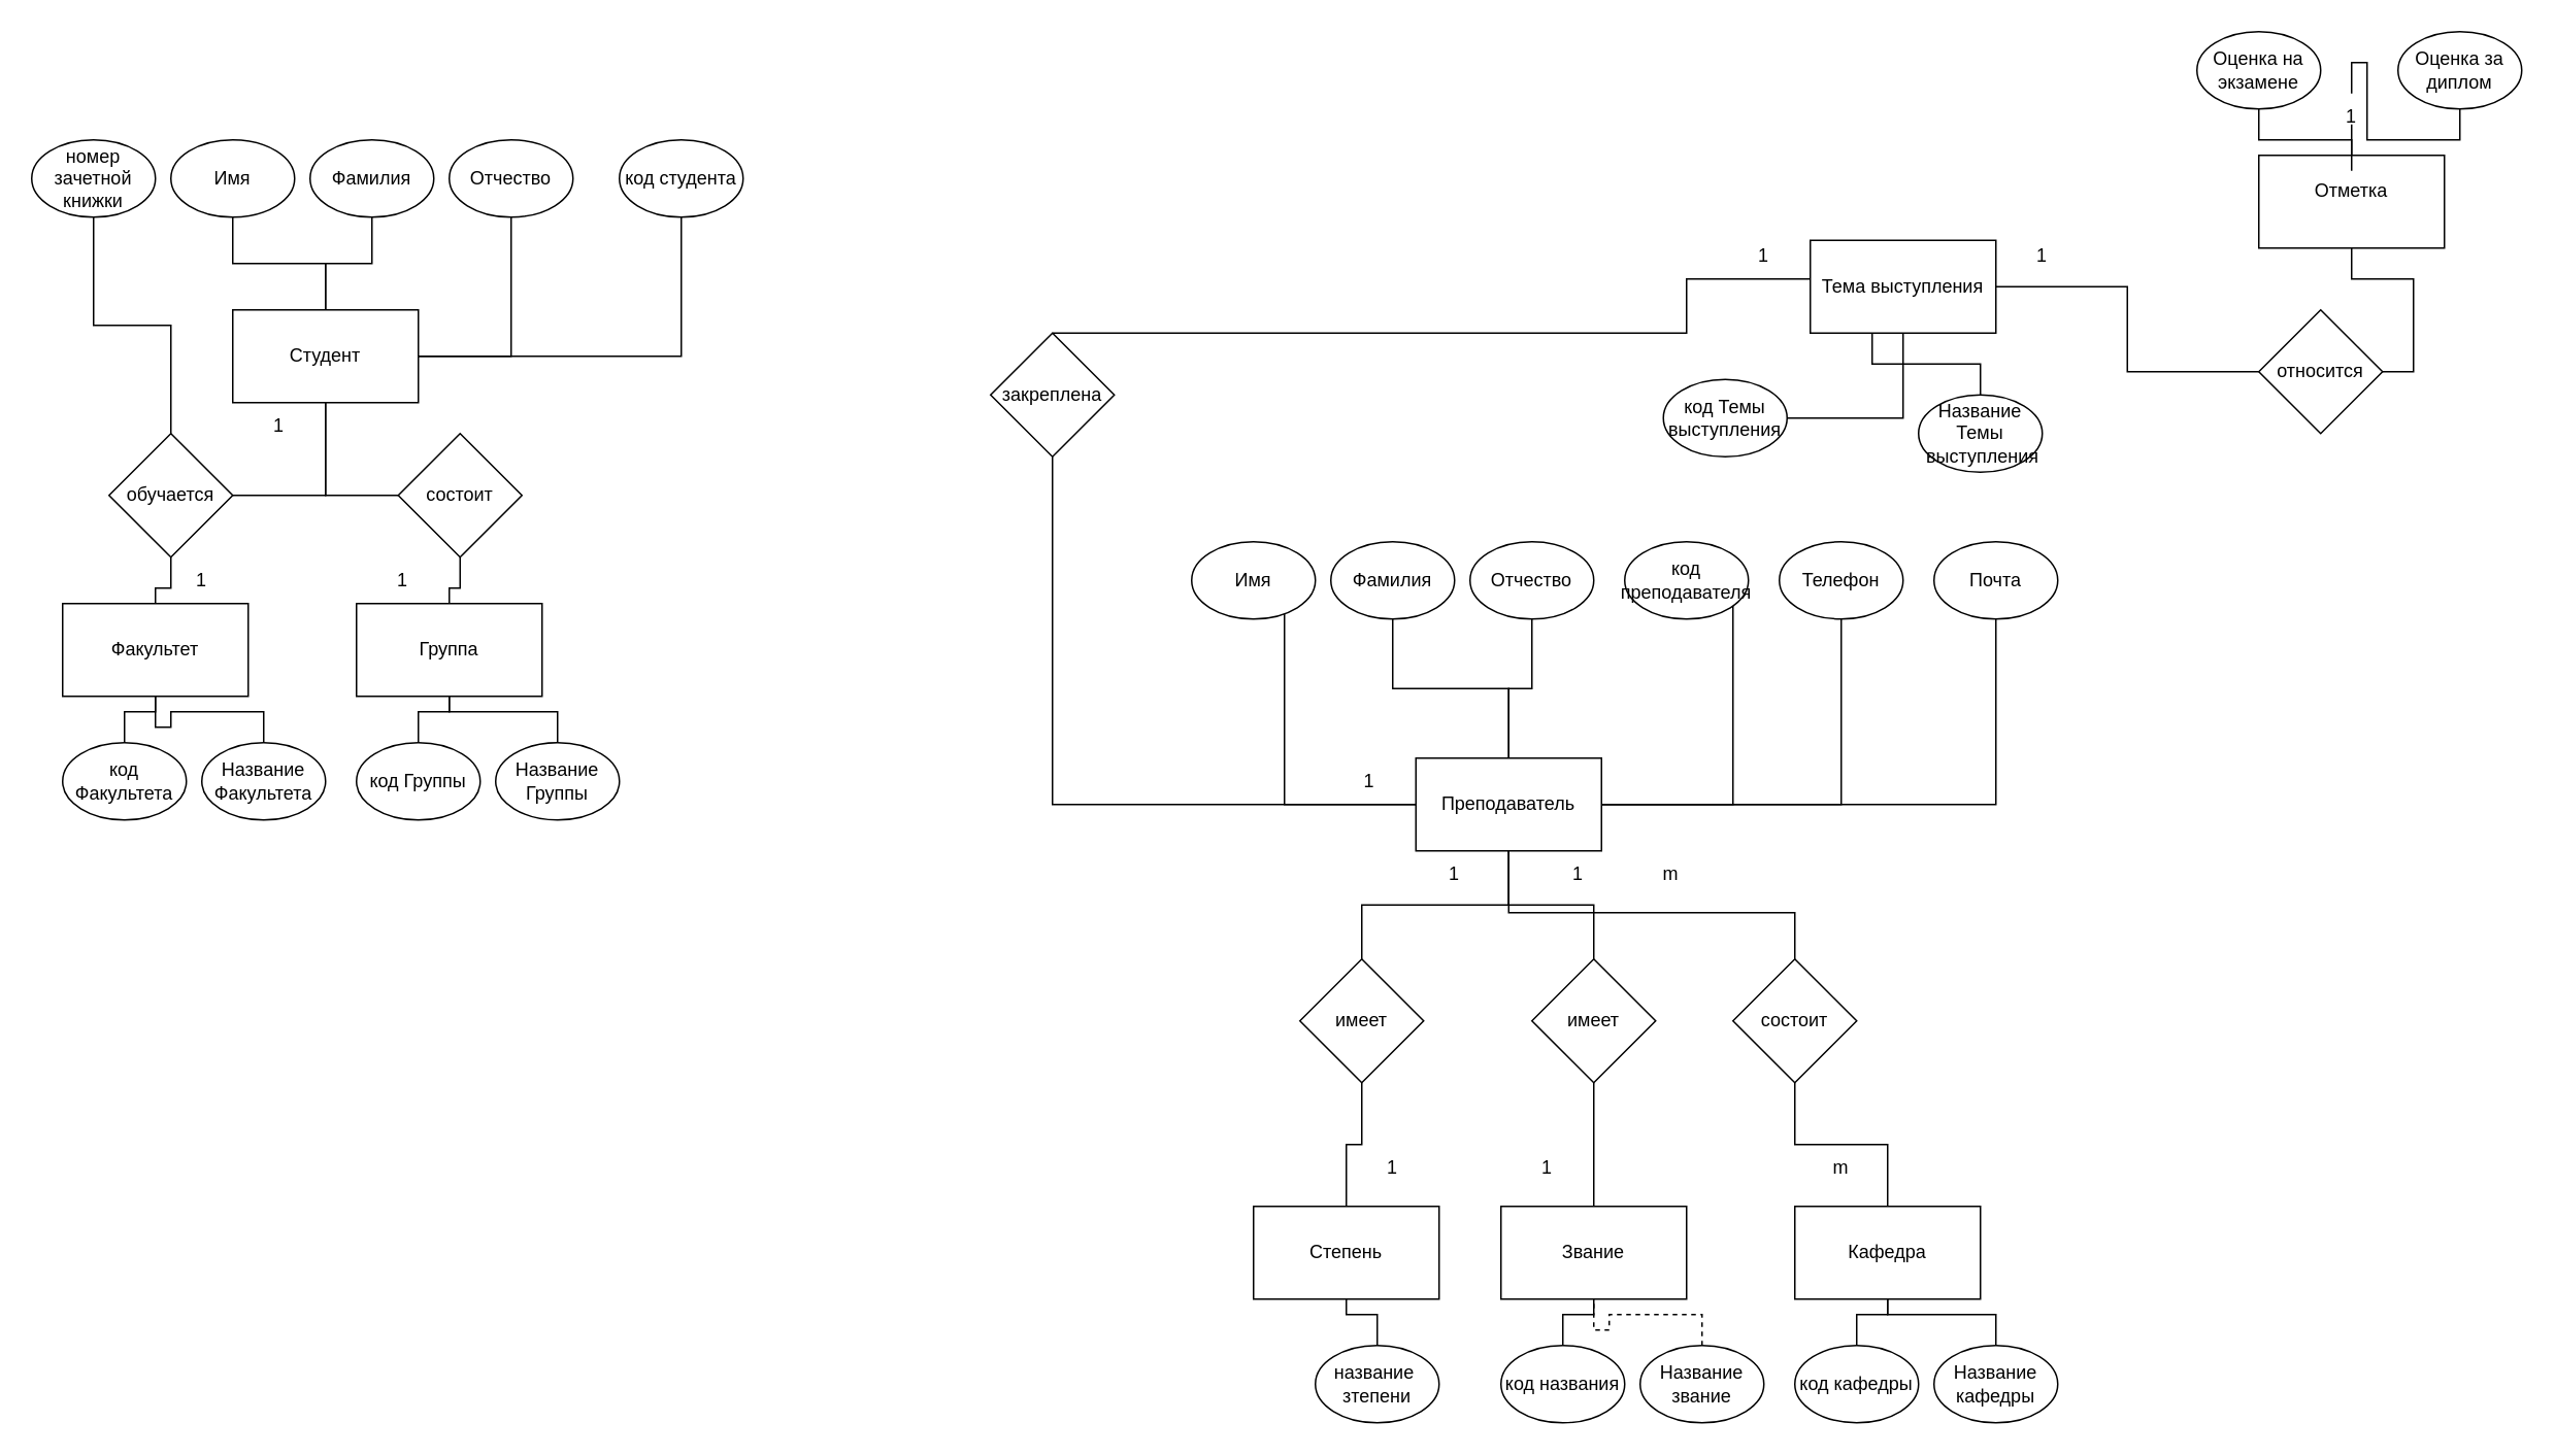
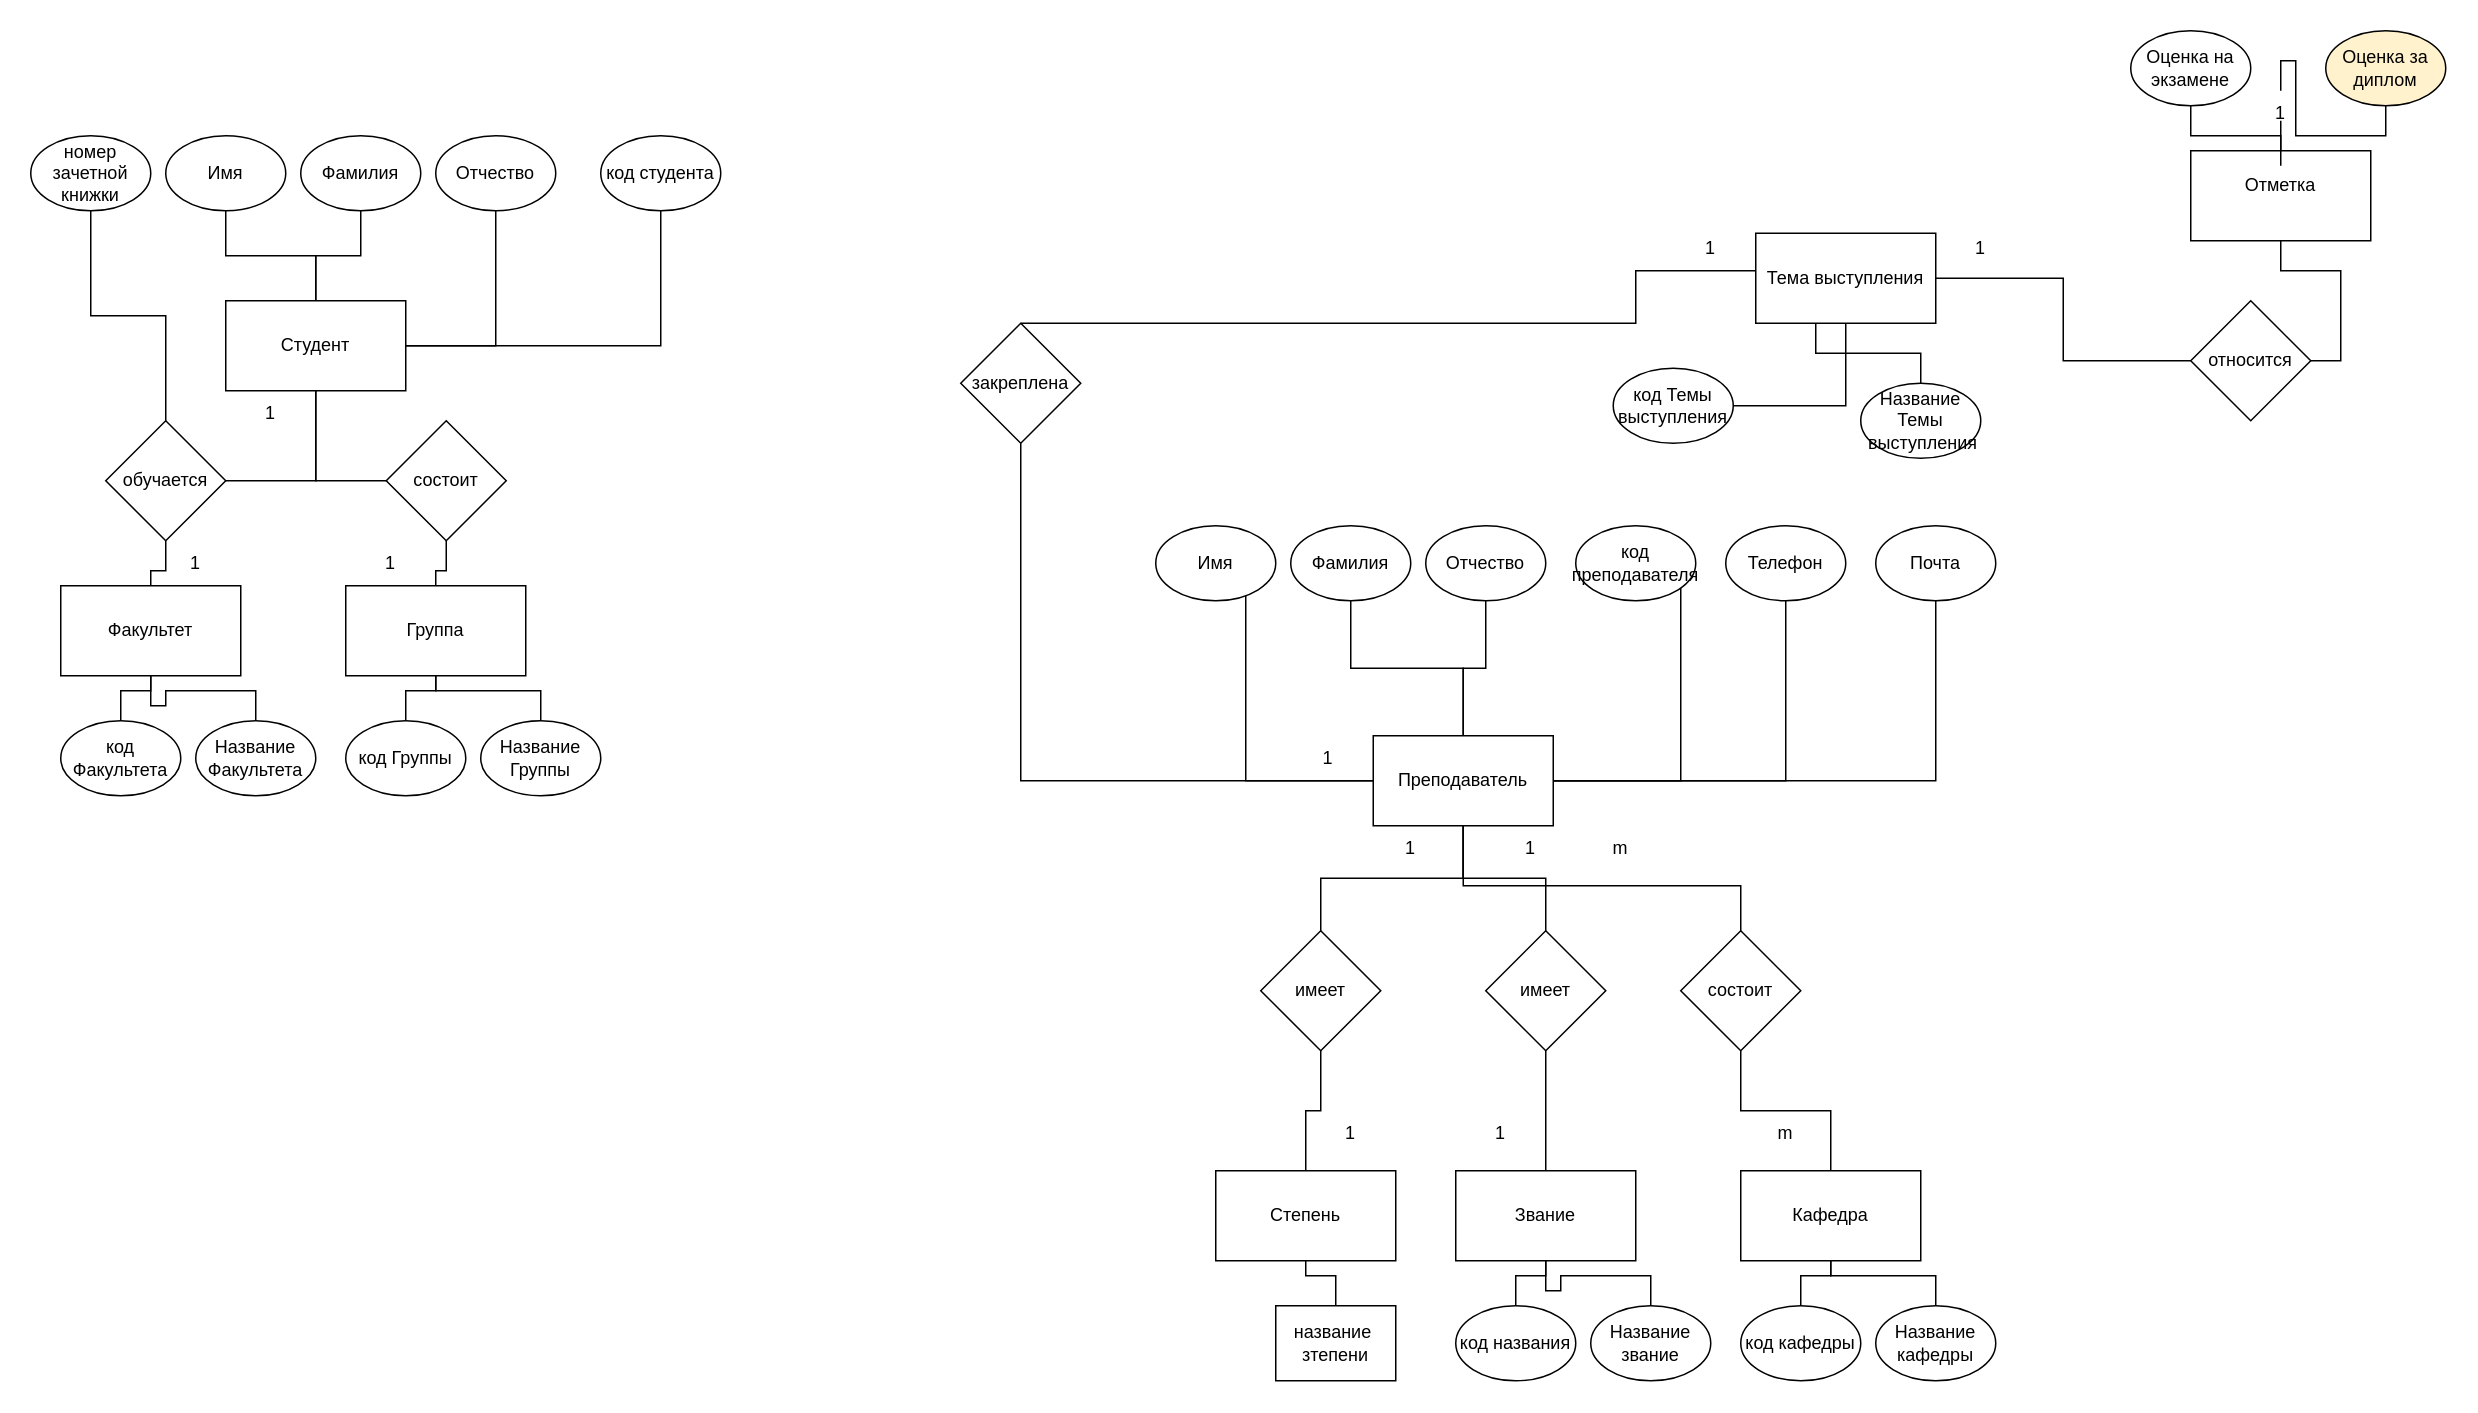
- <mxCell id="67" value="Оценка за диплом" style="ellipse;whiteSpace=wrap;html=1;" vertex="1" parent="1"><mxGeometry x="1550" width="80" height="50" as="geometry" y="20" /></mxCell>
+ <mxCell id="67" value="Оценка за диплом" style="ellipse;whiteSpace=wrap;html=1;fillColor=#fff2cc;" vertex="1" parent="1"><mxGeometry x="1550" width="80" height="50" as="geometry" y="20" /></mxCell>
- <mxCell id="36" value="" style="edgeStyle=orthogonalEdgeStyle;rounded=0;orthogonalLoop=1;jettySize=auto;html=1;endArrow=none;endFill=0;dashed=1;" edge="1" parent="1" source="37" target="30"><mxGeometry relative="1" as="geometry" /></mxCell>
+ <mxCell id="36" value="" style="edgeStyle=orthogonalEdgeStyle;rounded=0;orthogonalLoop=1;jettySize=auto;html=1;endArrow=none;endFill=0;" edge="1" parent="1" source="37" target="30"><mxGeometry relative="1" as="geometry" /></mxCell>
- <mxCell id="33" value="название&amp;nbsp; зтепени" style="ellipse;whiteSpace=wrap;html=1;" vertex="1" parent="1"><mxGeometry x="850" y="870" width="80" height="50" as="geometry" /></mxCell>
+ <mxCell id="33" value="название&amp;nbsp; зтепени" style="whiteSpace=wrap;html=1;rounded=0;" vertex="1" parent="1"><mxGeometry x="850" y="870" width="80" height="50" as="geometry" /></mxCell>
